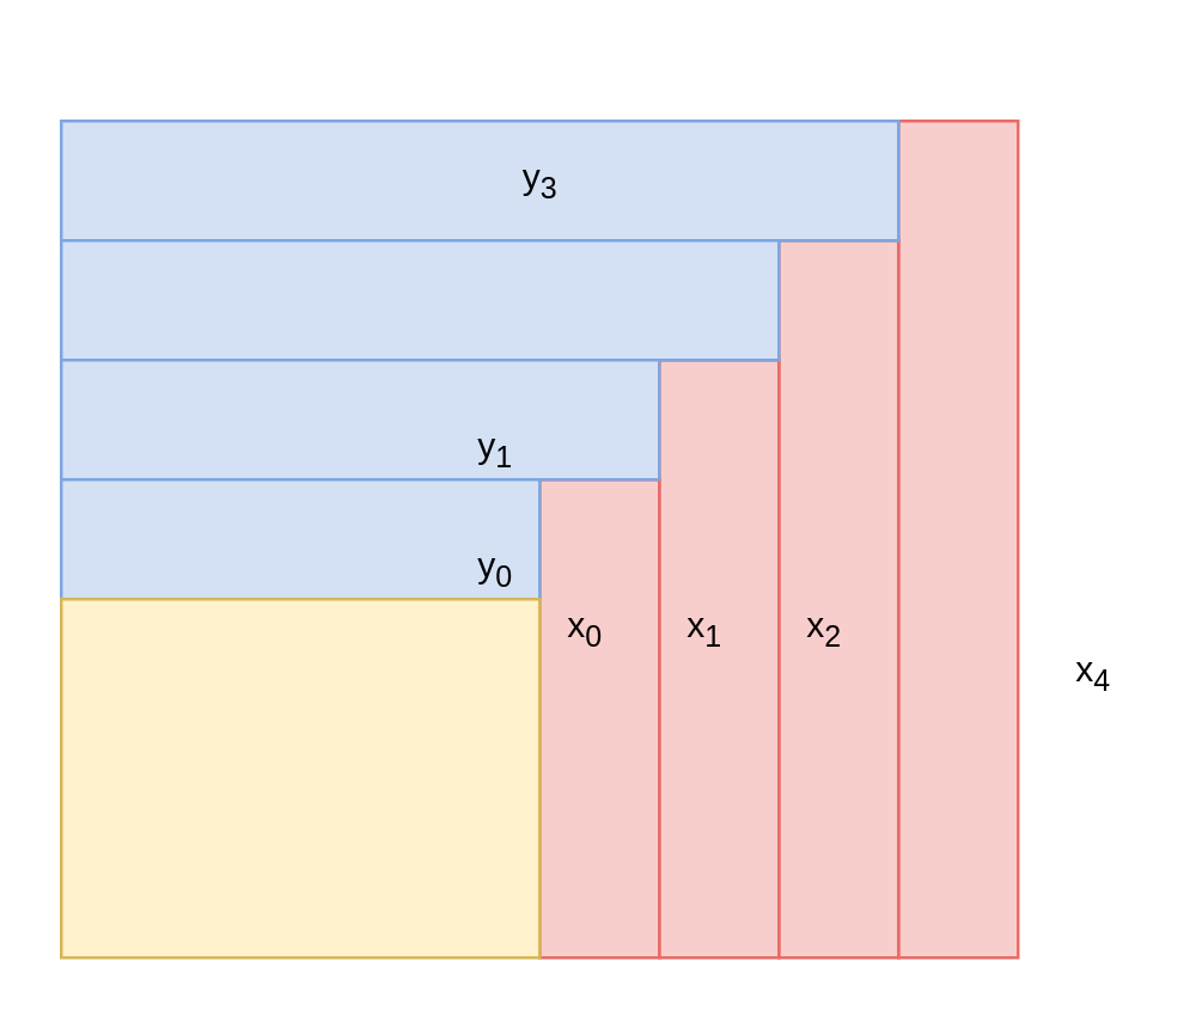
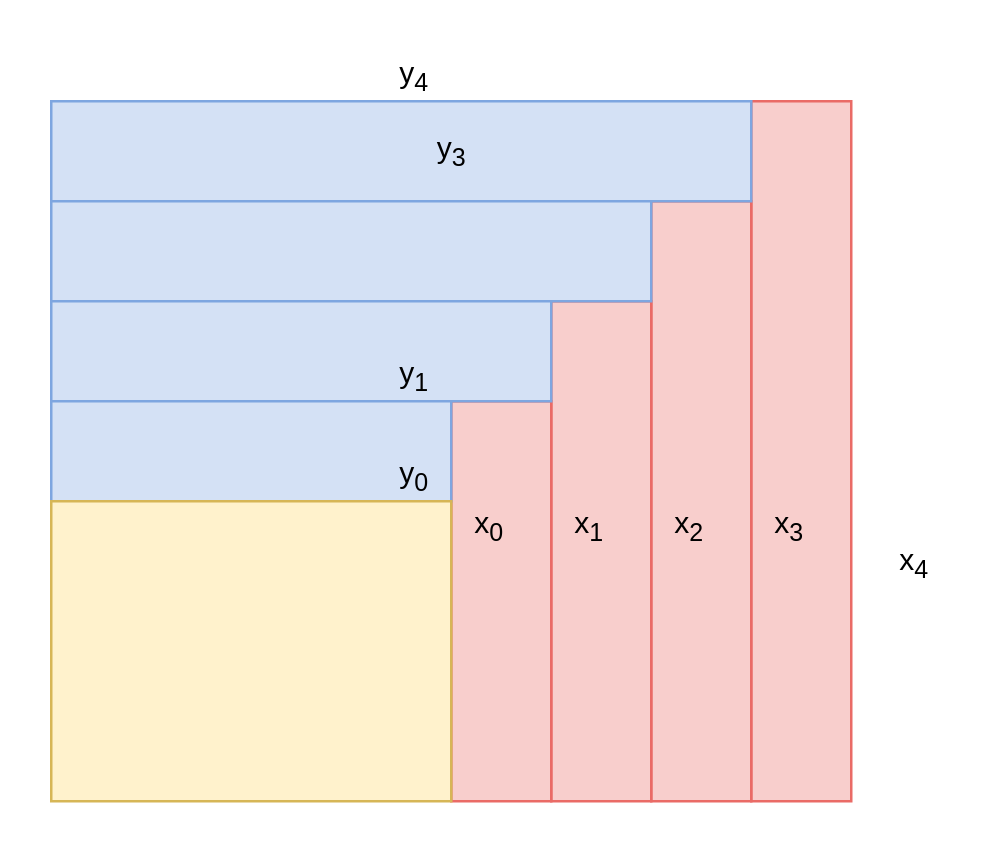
+ <mxCell id="17" value="y&lt;sub&gt;4&lt;/sub&gt;" style="text;html=1;resizable=0;autosize=1;align=center;verticalAlign=middle;points=[];fillColor=none;strokeColor=none;rounded=0;" vertex="1" parent="1"><mxGeometry x="150" y="20" width="30" height="20" as="geometry" /></mxCell>
+ <mxCell id="13" value="x&lt;sub&gt;3&lt;/sub&gt;" style="text;html=1;resizable=0;autosize=1;align=center;verticalAlign=middle;points=[];fillColor=none;strokeColor=none;rounded=0;" vertex="1" parent="1"><mxGeometry x="300" y="200" width="30" height="20" as="geometry" /></mxCell>
